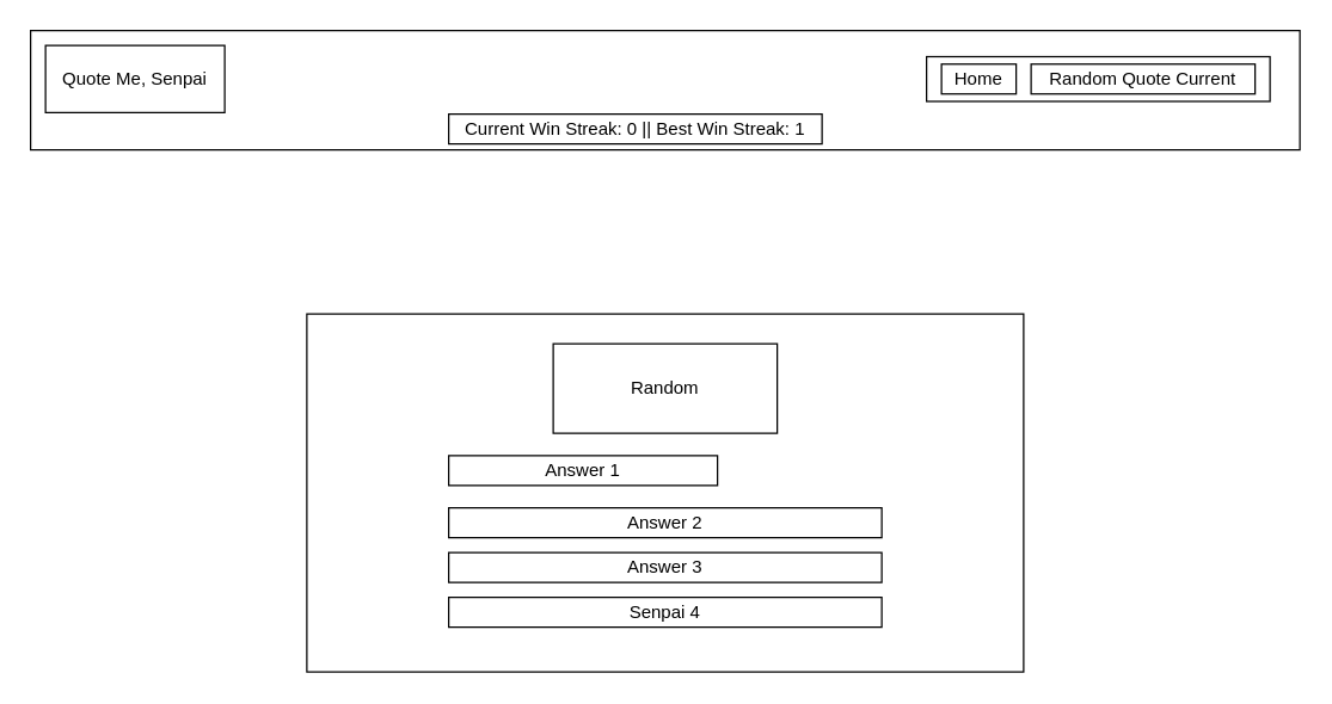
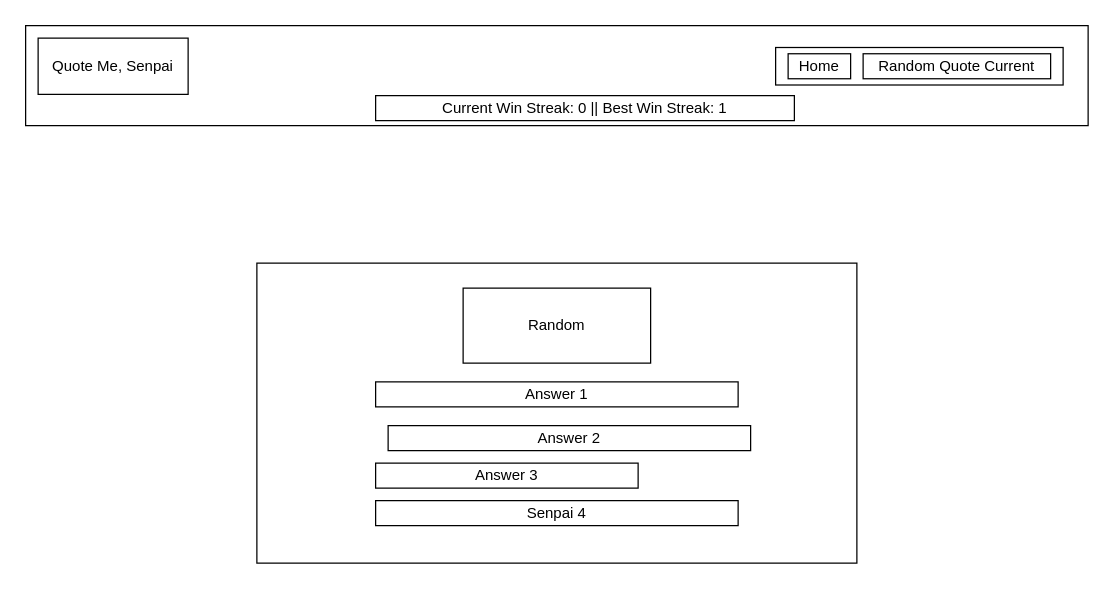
- <mxCell id="7" value="Current Win Streak: 0 || Best Win Streak: 1" style="rounded=0;whiteSpace=wrap;html=1;" parent="1" vertex="1"><mxGeometry x="300" y="76" width="250" height="20" as="geometry" /></mxCell>
+ <mxCell id="7" value="Current Win Streak: 0 || Best Win Streak: 1" style="rounded=0;whiteSpace=wrap;html=1;" parent="1" vertex="1"><mxGeometry x="300" y="76" width="335" height="20" as="geometry" /></mxCell>
- <mxCell id="10" value="Answer 1" style="rounded=0;whiteSpace=wrap;html=1;" parent="1" vertex="1"><mxGeometry x="300" y="305" width="180" height="20" as="geometry" /></mxCell>
+ <mxCell id="10" value="Answer 1" style="rounded=0;whiteSpace=wrap;html=1;" parent="1" vertex="1"><mxGeometry x="300" y="305" width="290" height="20" as="geometry" /></mxCell>
- <mxCell id="11" value="Answer 2" style="rounded=0;whiteSpace=wrap;html=1;" parent="1" vertex="1"><mxGeometry x="300" y="340" width="290" height="20" as="geometry" /></mxCell>
+ <mxCell id="11" value="Answer 2" style="rounded=0;whiteSpace=wrap;html=1;" parent="1" vertex="1"><mxGeometry x="310" y="340" width="290" height="20" as="geometry" /></mxCell>
- <mxCell id="12" value="Answer 3" style="rounded=0;whiteSpace=wrap;html=1;" parent="1" vertex="1"><mxGeometry x="300" y="370" width="290" height="20" as="geometry" /></mxCell>
+ <mxCell id="12" value="Answer 3" style="rounded=0;whiteSpace=wrap;html=1;" parent="1" vertex="1"><mxGeometry x="300" y="370" width="210" height="20" as="geometry" /></mxCell>
